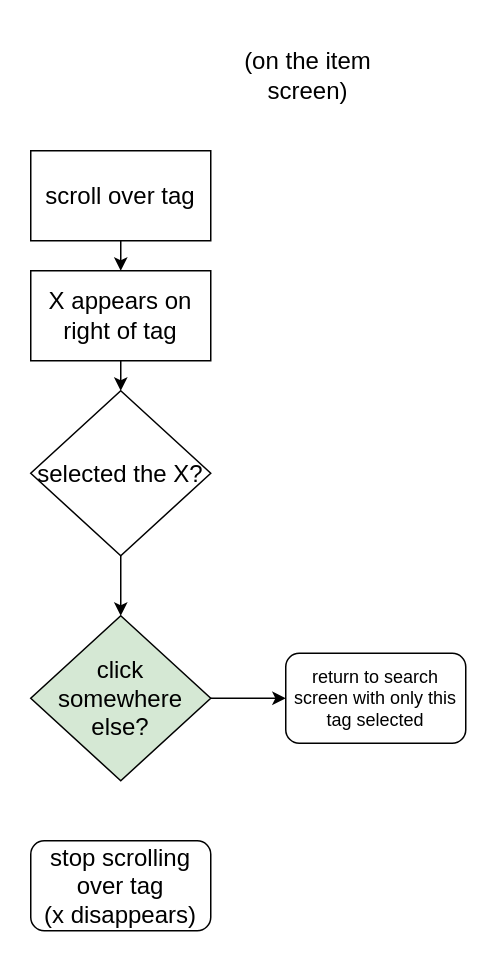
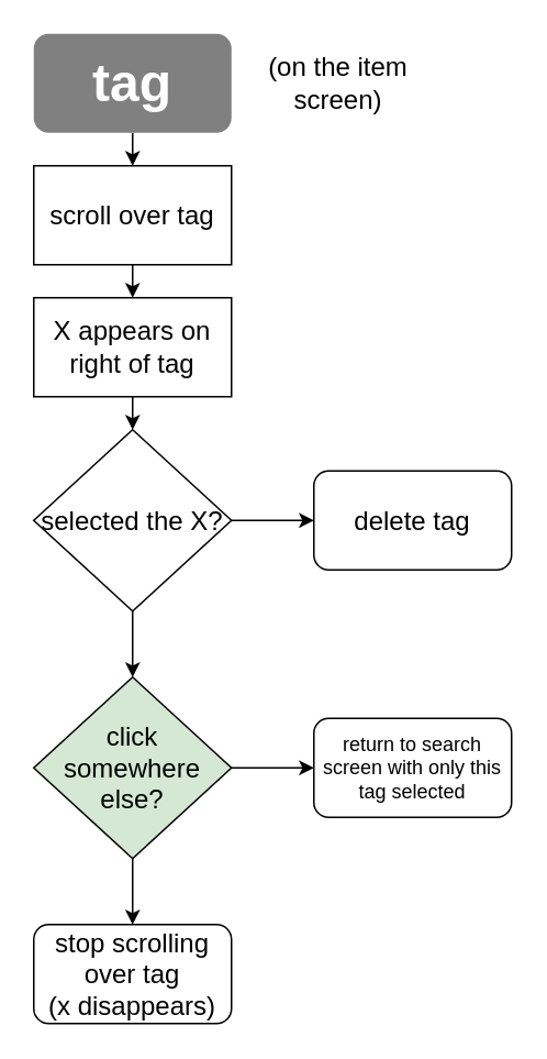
+ <mxCell id="3" value="&lt;b&gt;&lt;font style=&quot;font-size: 32px&quot;&gt;tag&lt;/font&gt;&lt;/b&gt;" style="rounded=1;whiteSpace=wrap;html=1;strokeColor=none;fillColor=#808080;fontColor=#FFFFFF;" vertex="1" parent="1"><mxGeometry x="20" y="20" width="120" height="60" as="geometry" /></mxCell>
+ <mxCell id="2" style="edgeStyle=orthogonalEdgeStyle;rounded=0;orthogonalLoop=1;jettySize=auto;html=1;exitX=0.5;exitY=1;exitDx=0;exitDy=0;entryX=0.5;entryY=0;entryDx=0;entryDy=0;fontColor=#000000;" edge="1" parent="1" source="3" target="5"><mxGeometry relative="1" as="geometry" /></mxCell>
+ <mxCell id="9" style="edgeStyle=orthogonalEdgeStyle;rounded=0;orthogonalLoop=1;jettySize=auto;html=1;exitX=1;exitY=0.5;exitDx=0;exitDy=0;entryX=0;entryY=0.5;entryDx=0;entryDy=0;fontColor=#000000;" edge="1" parent="1" source="10" target="14"><mxGeometry relative="1" as="geometry" /></mxCell>
+ <mxCell id="14" value="&lt;font style=&quot;font-size: 16px&quot;&gt;delete tag&lt;/font&gt;" style="rounded=1;whiteSpace=wrap;html=1;fillColor=#ffffff;fontColor=#000000;" vertex="1" parent="1"><mxGeometry x="190" y="285" width="120" height="60" as="geometry" /></mxCell>
+ <mxCell id="11" style="edgeStyle=orthogonalEdgeStyle;rounded=0;orthogonalLoop=1;jettySize=auto;html=1;exitX=0.5;exitY=1;exitDx=0;exitDy=0;entryX=0.5;entryY=0;entryDx=0;entryDy=0;fontColor=#000000;" edge="1" parent="1" source="13" target="17"><mxGeometry relative="1" as="geometry" /></mxCell>
